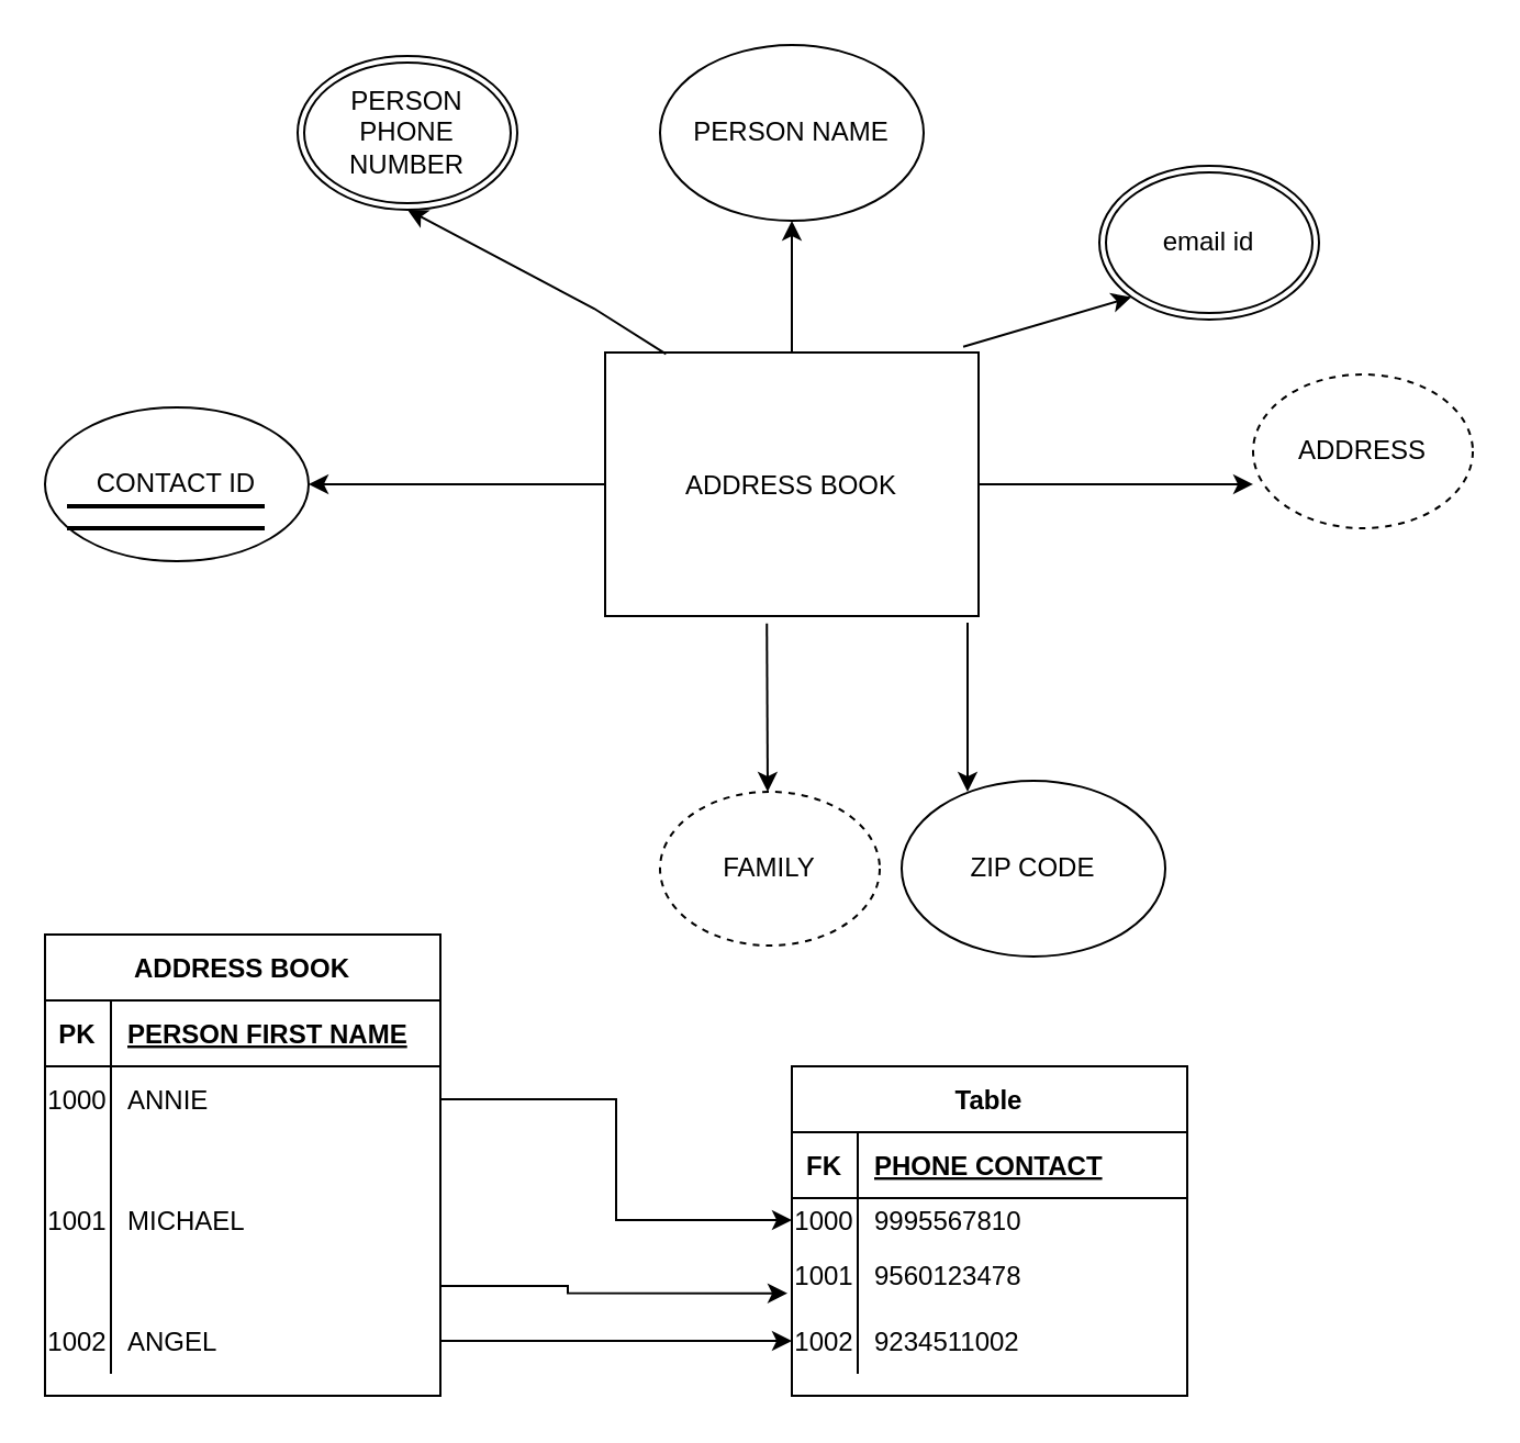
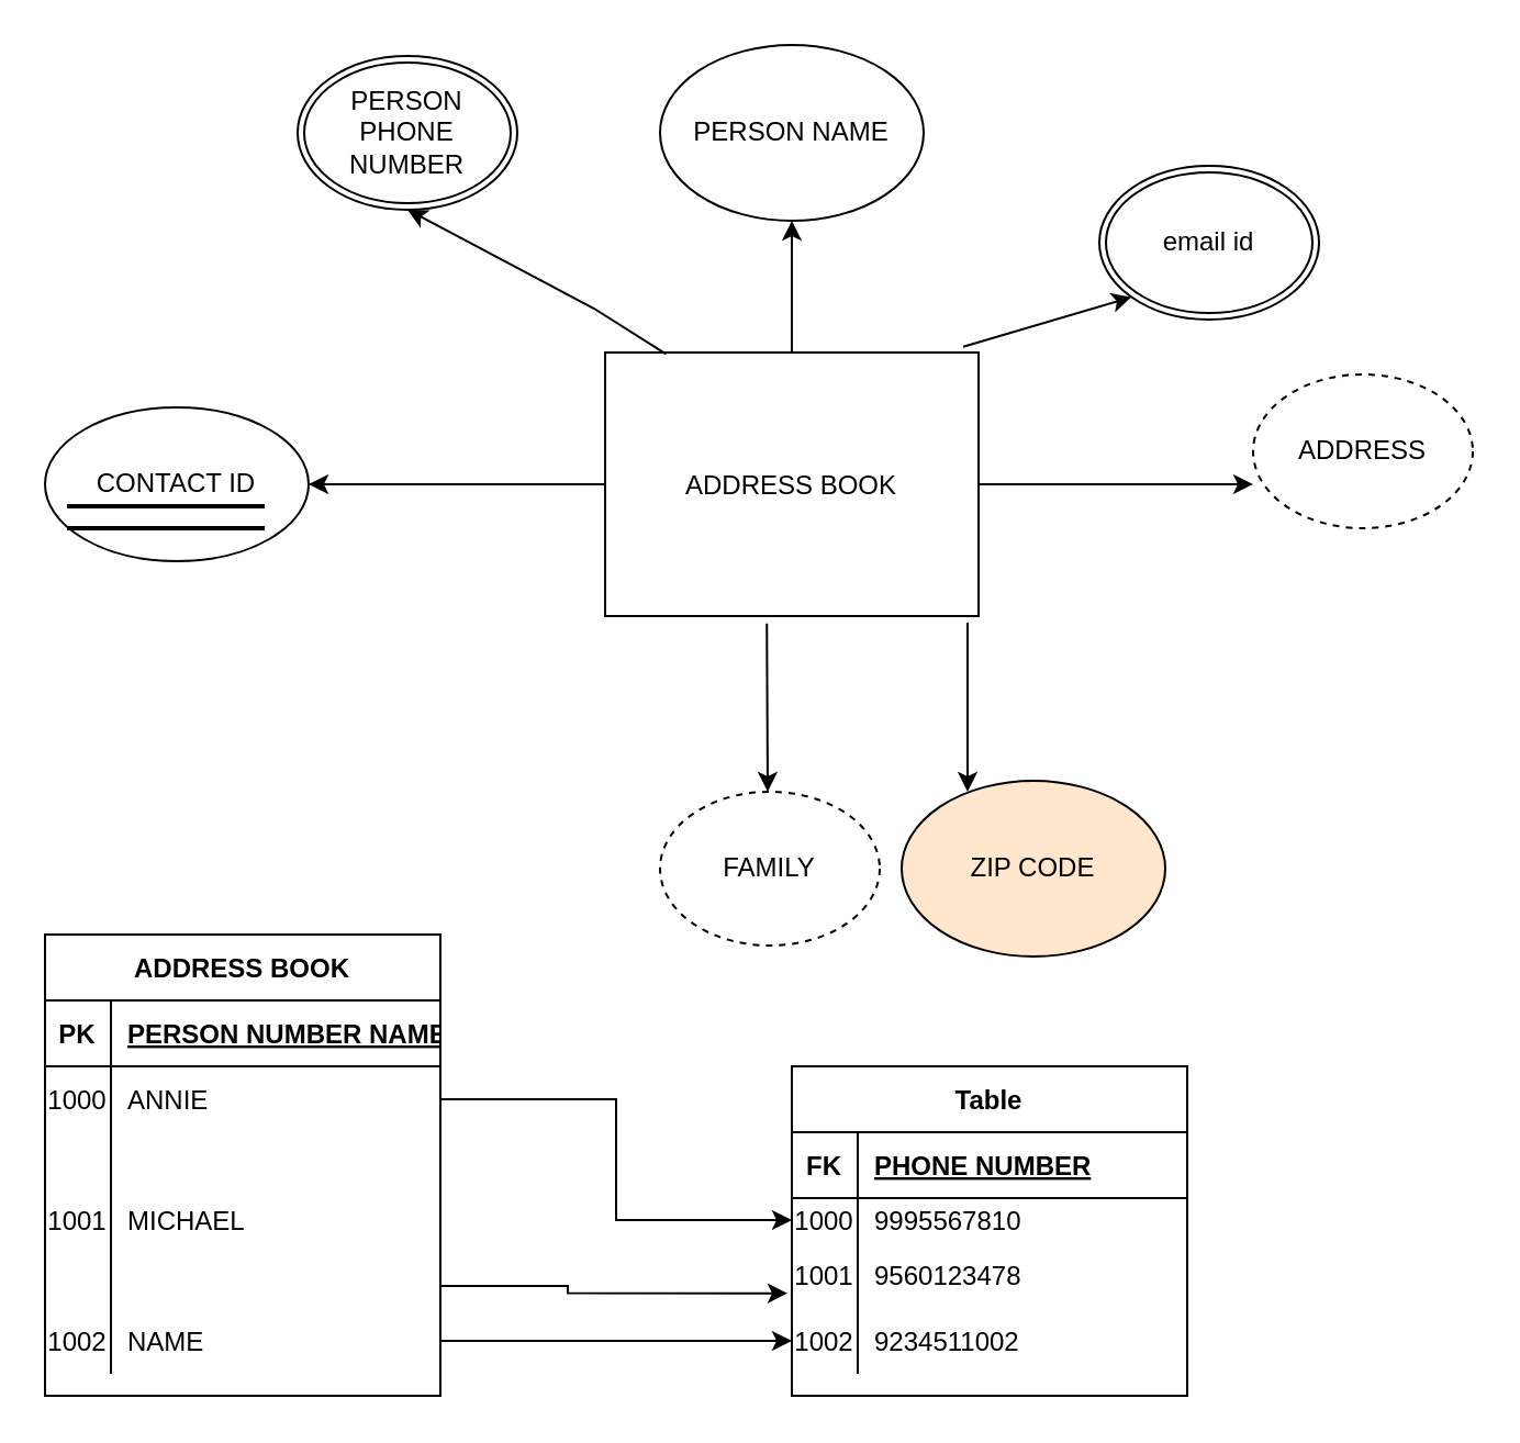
- <mxCell id="9" value="ZIP CODE" style="ellipse;whiteSpace=wrap;html=1;strokeColor=#000000;" parent="1" vertex="1"><mxGeometry x="410" y="355" width="120" height="80" as="geometry" /></mxCell>
+ <mxCell id="9" value="ZIP CODE" style="ellipse;whiteSpace=wrap;html=1;strokeColor=#000000;fillColor=#ffe6cc;" parent="1" vertex="1"><mxGeometry x="410" y="355" width="120" height="80" as="geometry" /></mxCell>
- <mxCell id="24" value="PERSON FIRST NAME" style="shape=partialRectangle;connectable=0;fillColor=none;top=0;left=0;bottom=0;right=0;align=left;spacingLeft=6;fontStyle=5;overflow=hidden;strokeColor=#000000;" parent="22" vertex="1"><mxGeometry x="30" width="150" height="30" as="geometry"><mxRectangle width="150" height="30" as="alternateBounds" /></mxGeometry></mxCell>
+ <mxCell id="24" value="PERSON NUMBER NAME" style="shape=partialRectangle;connectable=0;fillColor=none;top=0;left=0;bottom=0;right=0;align=left;spacingLeft=6;fontStyle=5;overflow=hidden;strokeColor=#000000;" parent="22" vertex="1"><mxGeometry x="30" width="150" height="30" as="geometry"><mxRectangle width="150" height="30" as="alternateBounds" /></mxGeometry></mxCell>
- <mxCell id="37" value="PHONE CONTACT" style="shape=partialRectangle;connectable=0;fillColor=none;top=0;left=0;bottom=0;right=0;align=left;spacingLeft=6;fontStyle=5;overflow=hidden;strokeColor=#000000;" parent="35" vertex="1"><mxGeometry x="30" width="150" height="30" as="geometry"><mxRectangle width="150" height="30" as="alternateBounds" /></mxGeometry></mxCell>
+ <mxCell id="37" value="PHONE NUMBER" style="shape=partialRectangle;connectable=0;fillColor=none;top=0;left=0;bottom=0;right=0;align=left;spacingLeft=6;fontStyle=5;overflow=hidden;strokeColor=#000000;" parent="35" vertex="1"><mxGeometry x="30" width="150" height="30" as="geometry"><mxRectangle width="150" height="30" as="alternateBounds" /></mxGeometry></mxCell>
- <mxCell id="33" value="ANGEL" style="shape=partialRectangle;connectable=0;fillColor=none;top=0;left=0;bottom=0;right=0;align=left;spacingLeft=6;overflow=hidden;strokeColor=#000000;" parent="31" vertex="1"><mxGeometry x="30" width="150" height="30" as="geometry"><mxRectangle width="150" height="30" as="alternateBounds" /></mxGeometry></mxCell>
+ <mxCell id="33" value="NAME" style="shape=partialRectangle;connectable=0;fillColor=none;top=0;left=0;bottom=0;right=0;align=left;spacingLeft=6;overflow=hidden;strokeColor=#000000;" parent="31" vertex="1"><mxGeometry x="30" width="150" height="30" as="geometry"><mxRectangle width="150" height="30" as="alternateBounds" /></mxGeometry></mxCell>
